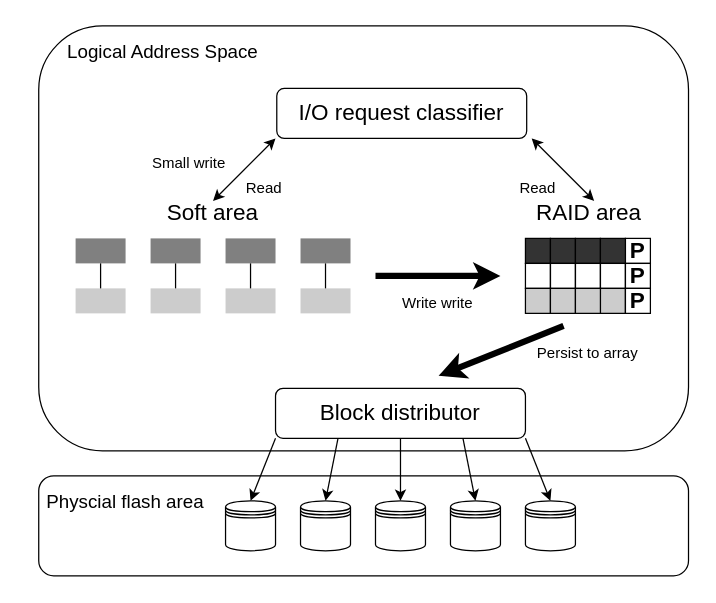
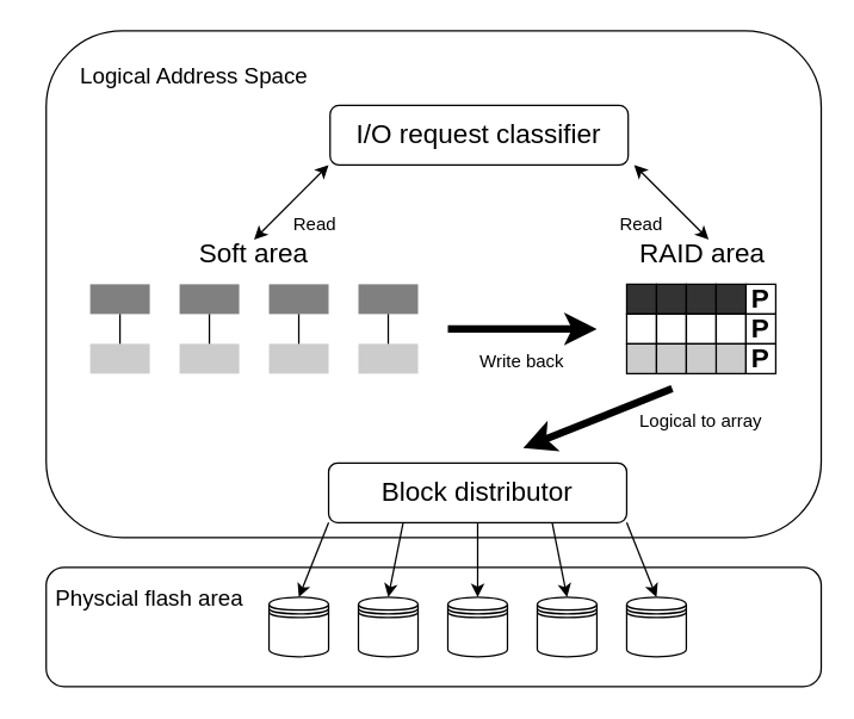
- <mxCell id="3" value="Logical Address Space" style="rounded=0;whiteSpace=wrap;html=1;fillColor=none;strokeColor=none;fontSize=15;fontFamily=Helvetica;" vertex="1" parent="1"><mxGeometry x="50" width="160" height="40" as="geometry" y="20" /></mxCell>
+ <mxCell id="3" value="Logical Address Space" style="rounded=0;whiteSpace=wrap;html=1;fillColor=none;strokeColor=none;fontSize=15;fontFamily=Helvetica;" vertex="1" parent="1"><mxGeometry x="50" y="30" width="160" height="40" as="geometry" /></mxCell>
- <mxCell id="42" value="Small write" style="rounded=0;whiteSpace=wrap;html=1;fillColor=none;strokeColor=none;fontSize=12;fontFamily=Helvetica;" vertex="1" parent="1"><mxGeometry x="110.5" y="120" width="80" height="20" as="geometry" /></mxCell>
- <mxCell id="24" value="&lt;font style=&quot;font-size: 12px;&quot;&gt;Write write&lt;/font&gt;" style="rounded=0;whiteSpace=wrap;html=1;fillColor=none;strokeColor=none;fontSize=15;fontFamily=Helvetica;" vertex="1" parent="1"><mxGeometry x="300" y="230" width="100" height="20" as="geometry" /></mxCell>
+ <mxCell id="24" value="&lt;font style=&quot;font-size: 12px;&quot;&gt;Write back&lt;/font&gt;" style="rounded=0;whiteSpace=wrap;html=1;fillColor=none;strokeColor=none;fontSize=15;fontFamily=Helvetica;" vertex="1" parent="1"><mxGeometry x="300" y="230" width="100" height="20" as="geometry" /></mxCell>
- <mxCell id="47" value="&lt;span style=&quot;font-size: 12px;&quot;&gt;Persist to array&lt;/span&gt;" style="rounded=0;whiteSpace=wrap;html=1;fillColor=none;strokeColor=none;fontSize=15;fontFamily=Helvetica;" vertex="1" parent="1"><mxGeometry x="420" y="270" width="100" height="20" as="geometry" /></mxCell>
+ <mxCell id="47" value="&lt;span style=&quot;font-size: 12px;&quot;&gt;Logical to array&lt;/span&gt;" style="rounded=0;whiteSpace=wrap;html=1;fillColor=none;strokeColor=none;fontSize=15;fontFamily=Helvetica;" vertex="1" parent="1"><mxGeometry x="420" y="270" width="100" height="20" as="geometry" /></mxCell>
